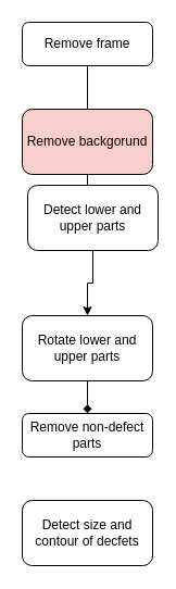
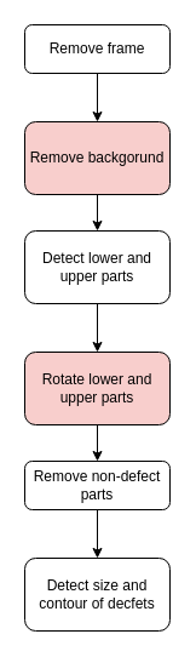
- <mxCell id="2" value="" style="edgeStyle=orthogonalEdgeStyle;rounded=0;orthogonalLoop=1;jettySize=auto;html=1;endArrow=none;" edge="1" parent="1" source="3" target="7"><mxGeometry relative="1" as="geometry" /></mxCell>
+ <mxCell id="2" value="" style="edgeStyle=orthogonalEdgeStyle;rounded=0;orthogonalLoop=1;jettySize=auto;html=1;" edge="1" parent="1" source="3" target="7"><mxGeometry relative="1" as="geometry" /></mxCell>
- <mxCell id="9" value="Detect lower and upper parts" style="rounded=1;whiteSpace=wrap;html=1;" vertex="1" parent="1"><mxGeometry x="25" y="170" width="120" height="60" as="geometry" /></mxCell>
+ <mxCell id="9" value="Detect lower and upper parts" style="rounded=1;whiteSpace=wrap;html=1;" vertex="1" parent="1"><mxGeometry x="20" y="190" width="120" height="60" as="geometry" /></mxCell>
- <mxCell id="11" value="Rotate lower and upper parts" style="rounded=1;whiteSpace=wrap;html=1;" vertex="1" parent="1"><mxGeometry x="20" y="290" width="120" height="60" as="geometry" /></mxCell>
+ <mxCell id="11" value="Rotate lower and upper parts" style="rounded=1;whiteSpace=wrap;html=1;fillColor=#f8cecc;" vertex="1" parent="1"><mxGeometry x="20" y="290" width="120" height="60" as="geometry" /></mxCell>
- <mxCell id="10" style="edgeStyle=orthogonalEdgeStyle;rounded=0;orthogonalLoop=1;jettySize=auto;html=1;entryX=0.5;entryY=0;entryDx=0;entryDy=0;endArrow=diamond;" edge="1" parent="1" source="11" target="5"><mxGeometry relative="1" as="geometry" /></mxCell>
+ <mxCell id="10" style="edgeStyle=orthogonalEdgeStyle;rounded=0;orthogonalLoop=1;jettySize=auto;html=1;entryX=0.5;entryY=0;entryDx=0;entryDy=0;" edge="1" parent="1" source="11" target="5"><mxGeometry relative="1" as="geometry" /></mxCell>
+ <mxCell id="4" style="edgeStyle=orthogonalEdgeStyle;rounded=0;orthogonalLoop=1;jettySize=auto;html=1;" edge="1" parent="1" source="5" target="12"><mxGeometry relative="1" as="geometry" /></mxCell>
